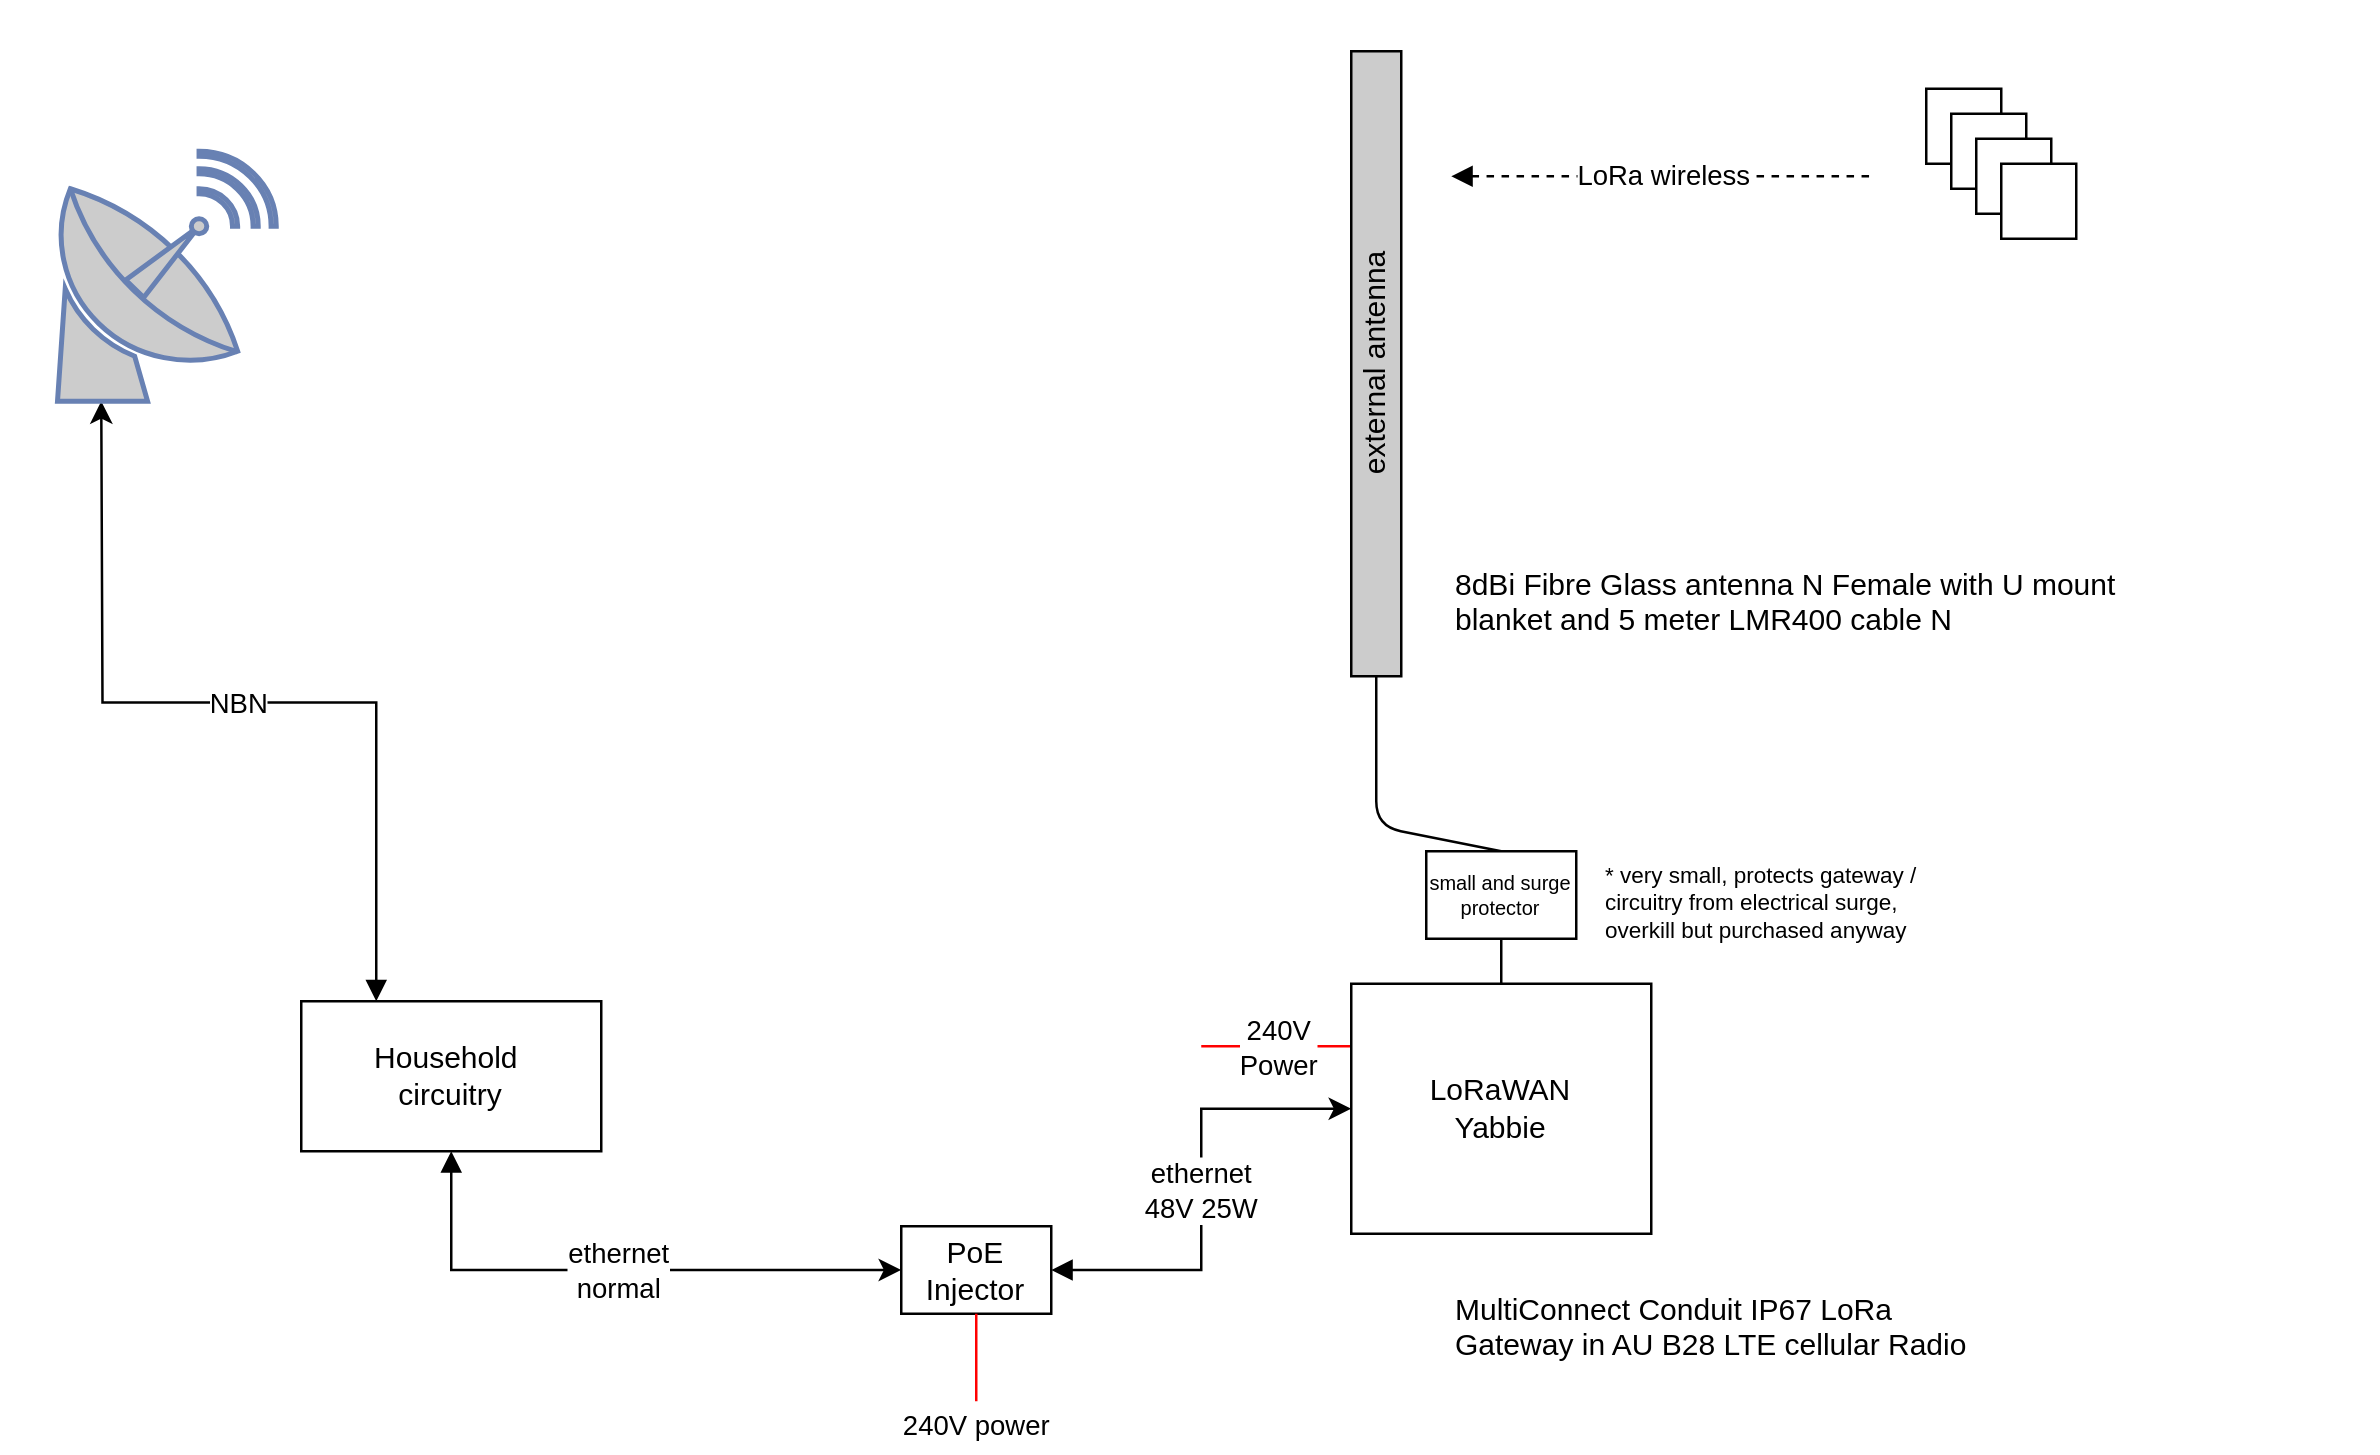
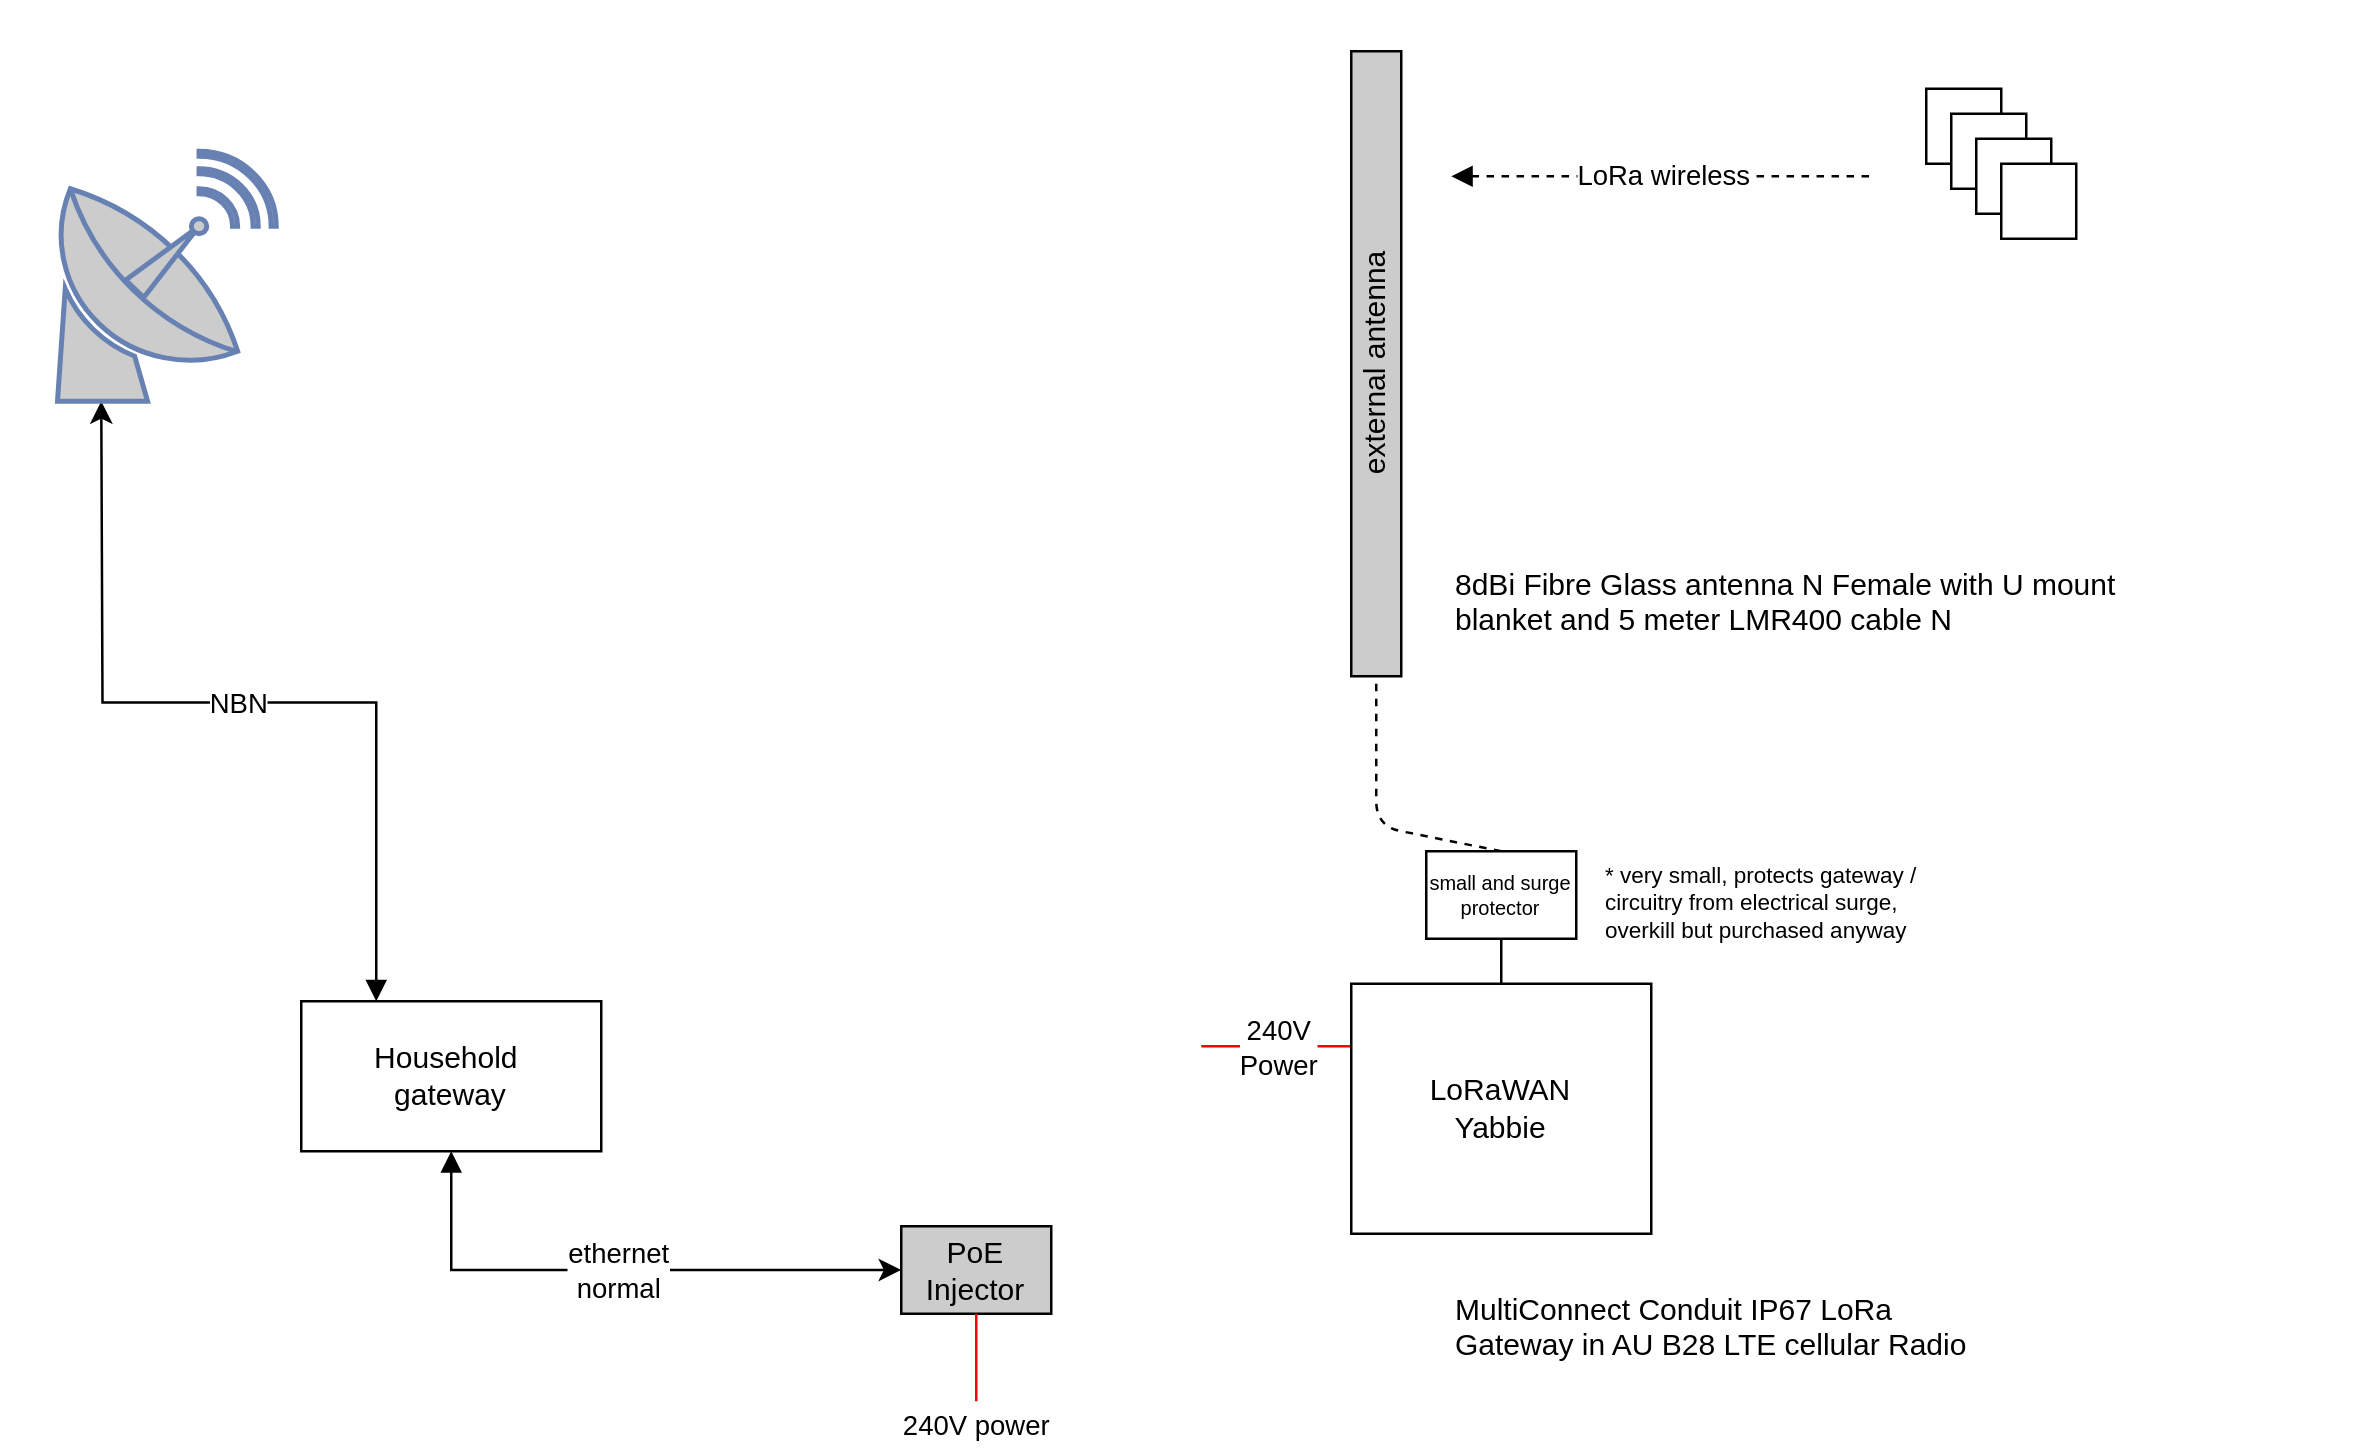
- <mxCell id="7" value="" style="endArrow=none;html=1;entryX=0.5;entryY=1;entryDx=0;entryDy=0;exitX=0.5;exitY=0;exitDx=0;exitDy=0;" edge="1" parent="1" source="22" target="4"><mxGeometry width="50" height="50" relative="1" as="geometry"><mxPoint x="600" y="350" as="sourcePoint" /><mxPoint x="500" y="580" as="targetPoint" /><Array as="points"><mxPoint x="550" y="330" /><mxPoint x="550" y="300" /></Array></mxGeometry></mxCell>
+ <mxCell id="7" value="" style="endArrow=none;html=1;entryX=0.5;entryY=1;entryDx=0;entryDy=0;exitX=0.5;exitY=0;exitDx=0;exitDy=0;dashed=1;" edge="1" parent="1" source="22" target="4"><mxGeometry width="50" height="50" relative="1" as="geometry"><mxPoint x="600" y="350" as="sourcePoint" /><mxPoint x="500" y="580" as="targetPoint" /><Array as="points"><mxPoint x="550" y="330" /><mxPoint x="550" y="300" /></Array></mxGeometry></mxCell>
- <mxCell id="10" value="Household&amp;nbsp;&lt;br&gt;circuitry" style="rounded=0;whiteSpace=wrap;html=1;" vertex="1" parent="1"><mxGeometry x="120" y="400" width="120" height="60" as="geometry" /></mxCell>
+ <mxCell id="10" value="Household&amp;nbsp;&lt;br&gt;gateway" style="rounded=0;whiteSpace=wrap;html=1;" vertex="1" parent="1"><mxGeometry x="120" y="400" width="120" height="60" as="geometry" /></mxCell>
- <mxCell id="12" value="PoE&lt;br&gt;Injector" style="rounded=0;whiteSpace=wrap;html=1;" vertex="1" parent="1"><mxGeometry x="360" y="490" width="60" height="35" as="geometry" /></mxCell>
+ <mxCell id="12" value="PoE&lt;br&gt;Injector" style="rounded=0;whiteSpace=wrap;html=1;fillColor=#cccccc;" vertex="1" parent="1"><mxGeometry x="360" y="490" width="60" height="35" as="geometry" /></mxCell>
- <mxCell id="11" value="ethernet&lt;br&gt;48V 25W" style="edgeStyle=orthogonalEdgeStyle;rounded=0;orthogonalLoop=1;jettySize=auto;html=1;exitX=1;exitY=0.5;exitDx=0;exitDy=0;entryX=0;entryY=0.5;entryDx=0;entryDy=0;startArrow=block;startFill=1;" edge="1" parent="1" source="12" target="3"><mxGeometry relative="1" as="geometry" /></mxCell>
